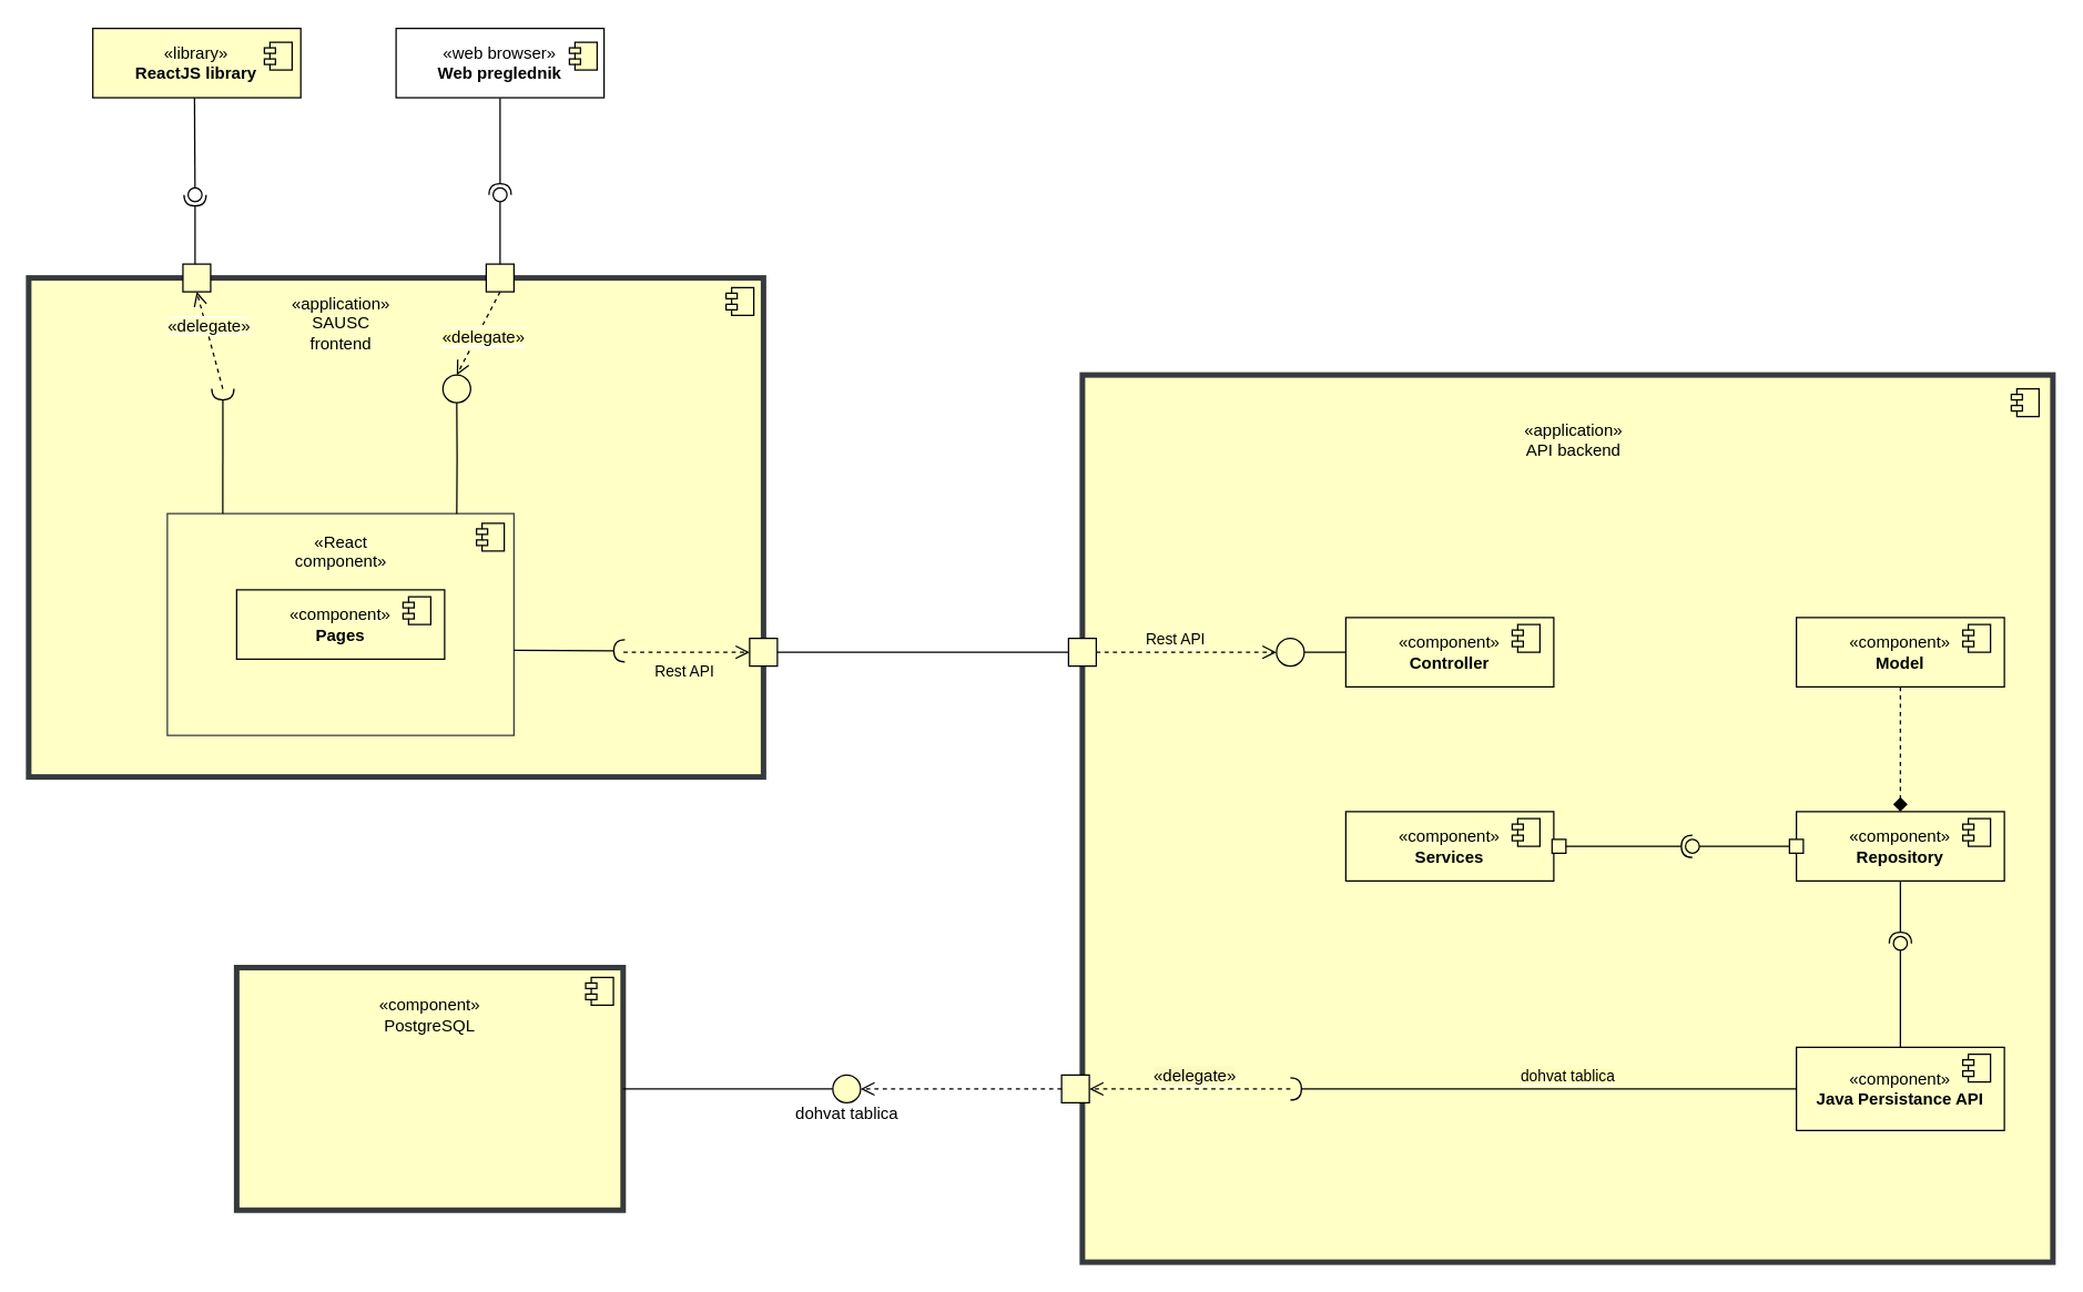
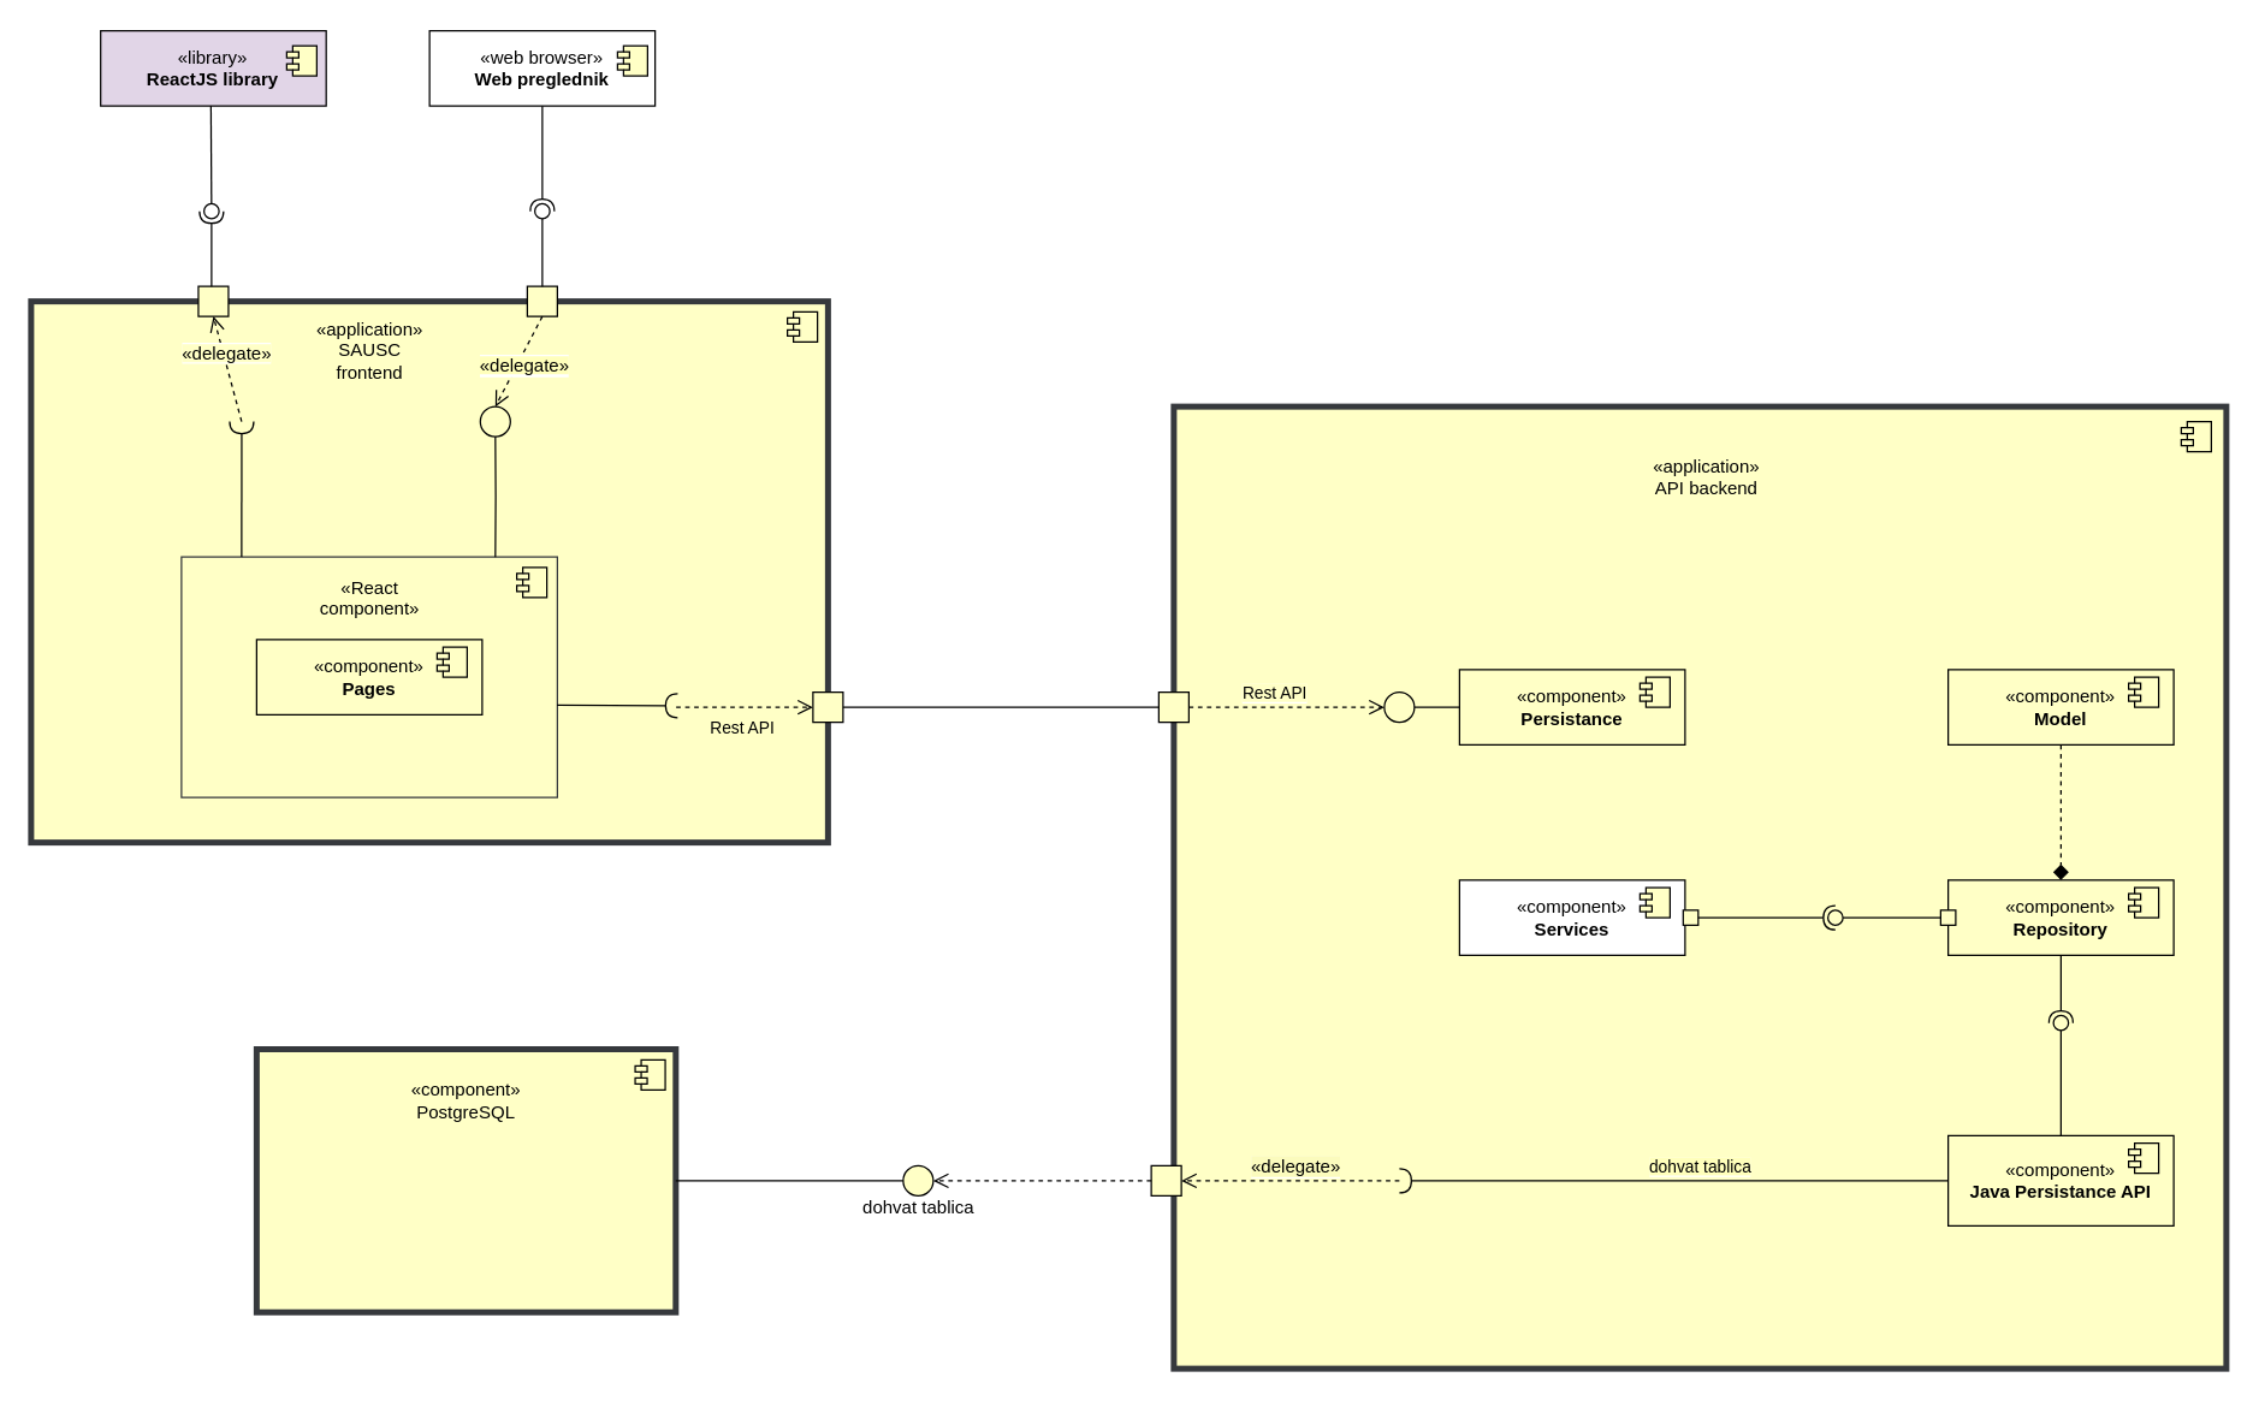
- <mxCell id="16" value="«library»&lt;br&gt;&lt;b&gt;ReactJS library&lt;/b&gt;" style="html=1;whiteSpace=wrap;fillColor=#ffffc6;" vertex="1" parent="1"><mxGeometry x="66.25" y="20" width="150" height="50" as="geometry" /></mxCell>
+ <mxCell id="16" value="«library»&lt;br&gt;&lt;b&gt;ReactJS library&lt;/b&gt;" style="html=1;whiteSpace=wrap;fillColor=#e1d5e7;" vertex="1" parent="1"><mxGeometry x="66.25" y="20" width="150" height="50" as="geometry" /></mxCell>
- <mxCell id="41" value="«component»&lt;br&gt;&lt;b&gt;Controller&lt;/b&gt;" style="html=1;whiteSpace=wrap;fillColor=#ffffc6;" vertex="1" parent="1"><mxGeometry x="970" y="445" width="150" height="50" as="geometry" /></mxCell>
+ <mxCell id="41" value="«component»&lt;br&gt;&lt;b&gt;Persistance&lt;/b&gt;" style="html=1;whiteSpace=wrap;fillColor=#ffffc6;" vertex="1" parent="1"><mxGeometry x="970" y="445" width="150" height="50" as="geometry" /></mxCell>
- <mxCell id="45" value="«component»&lt;br&gt;&lt;b&gt;Services&lt;/b&gt;" style="html=1;whiteSpace=wrap;fillColor=#ffffc6;" vertex="1" parent="1"><mxGeometry x="970" y="585" width="150" height="50" as="geometry" /></mxCell>
+ <mxCell id="45" value="«component»&lt;br&gt;&lt;b&gt;Services&lt;/b&gt;" style="html=1;whiteSpace=wrap;fillColor=#ffffff;" vertex="1" parent="1"><mxGeometry x="970" y="585" width="150" height="50" as="geometry" /></mxCell>
